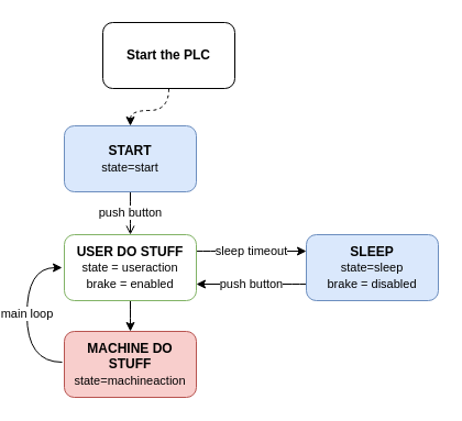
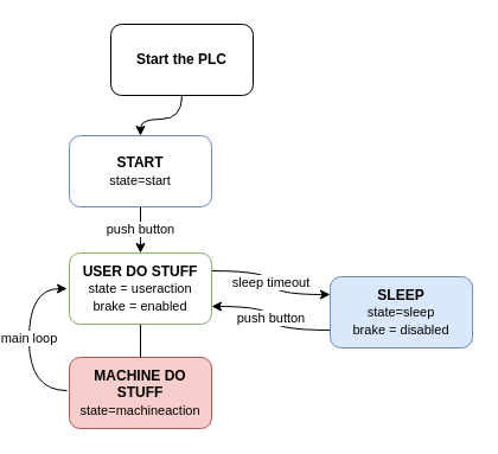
- <mxCell id="4" style="edgeStyle=orthogonalEdgeStyle;curved=1;orthogonalLoop=1;jettySize=auto;html=1;exitX=0.5;exitY=1;exitDx=0;exitDy=0;entryX=0.5;entryY=0;entryDx=0;entryDy=0;dashed=1;" parent="1" source="5" target="3" edge="1"><mxGeometry relative="1" as="geometry" /></mxCell>
+ <mxCell id="4" style="edgeStyle=orthogonalEdgeStyle;curved=1;orthogonalLoop=1;jettySize=auto;html=1;exitX=0.5;exitY=1;exitDx=0;exitDy=0;entryX=0.5;entryY=0;entryDx=0;entryDy=0;" parent="1" source="5" target="3" edge="1"><mxGeometry relative="1" as="geometry" /></mxCell>
- <mxCell id="3" value="&lt;b&gt;START&lt;/b&gt;&lt;br&gt;&lt;font style=&quot;font-size: 11px&quot;&gt;state=start&lt;/font&gt;" style="rounded=1;whiteSpace=wrap;html=1;fillColor=#dae8fc;strokeColor=#6c8ebf;" parent="1" vertex="1"><mxGeometry x="54" y="114" width="120" height="60" as="geometry" /></mxCell>
+ <mxCell id="3" value="&lt;b&gt;START&lt;/b&gt;&lt;br&gt;&lt;font style=&quot;font-size: 11px&quot;&gt;state=start&lt;/font&gt;" style="rounded=1;whiteSpace=wrap;html=1;fillColor=#ffffff;strokeColor=#6c8ebf;" parent="1" vertex="1"><mxGeometry x="54" y="114" width="120" height="60" as="geometry" /></mxCell>
- <mxCell id="2" value="push button" style="edgeStyle=orthogonalEdgeStyle;curved=1;orthogonalLoop=1;jettySize=auto;html=1;endArrow=open;" parent="1" source="3" target="8" edge="1"><mxGeometry x="0.024" relative="1" as="geometry"><mxPoint as="offset" /></mxGeometry></mxCell>
+ <mxCell id="2" value="push button" style="edgeStyle=orthogonalEdgeStyle;curved=1;orthogonalLoop=1;jettySize=auto;html=1;" parent="1" source="3" target="8" edge="1"><mxGeometry x="0.024" relative="1" as="geometry"><mxPoint as="offset" /></mxGeometry></mxCell>
- <mxCell id="12" value="&lt;b&gt;SLEEP&lt;/b&gt;&lt;br&gt;&lt;font style=&quot;font-size: 11px&quot;&gt;state=sleep&lt;br&gt;brake = disabled&lt;/font&gt;" style="rounded=1;whiteSpace=wrap;html=1;fillColor=#dae8fc;strokeColor=#6c8ebf;" parent="1" vertex="1"><mxGeometry x="274" y="213" width="120" height="60" as="geometry" /></mxCell>
+ <mxCell id="12" value="&lt;b&gt;SLEEP&lt;/b&gt;&lt;br&gt;&lt;font style=&quot;font-size: 11px&quot;&gt;state=sleep&lt;br&gt;brake = disabled&lt;/font&gt;" style="rounded=1;whiteSpace=wrap;html=1;fillColor=#dae8fc;strokeColor=#6c8ebf;" parent="1" vertex="1"><mxGeometry x="274" y="233" width="120" height="60" as="geometry" /></mxCell>
- <mxCell id="7" value="" style="edgeStyle=orthogonalEdgeStyle;curved=1;orthogonalLoop=1;jettySize=auto;html=1;" parent="1" source="8" target="10" edge="1"><mxGeometry relative="1" as="geometry" /></mxCell>
+ <mxCell id="7" value="" style="edgeStyle=orthogonalEdgeStyle;curved=1;orthogonalLoop=1;jettySize=auto;html=1;endArrow=none;" parent="1" source="8" target="10" edge="1"><mxGeometry relative="1" as="geometry" /></mxCell>
